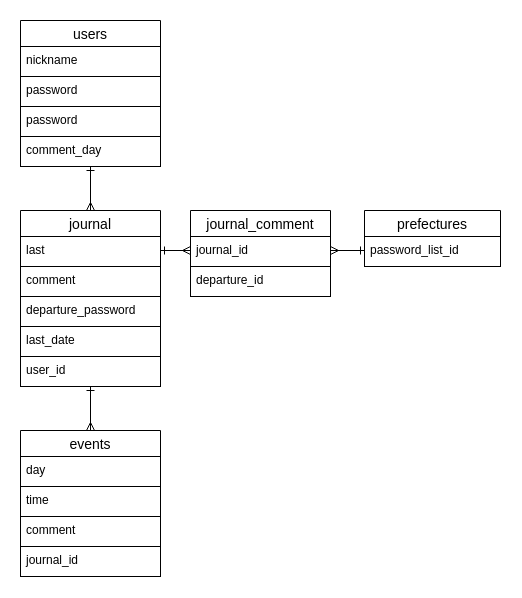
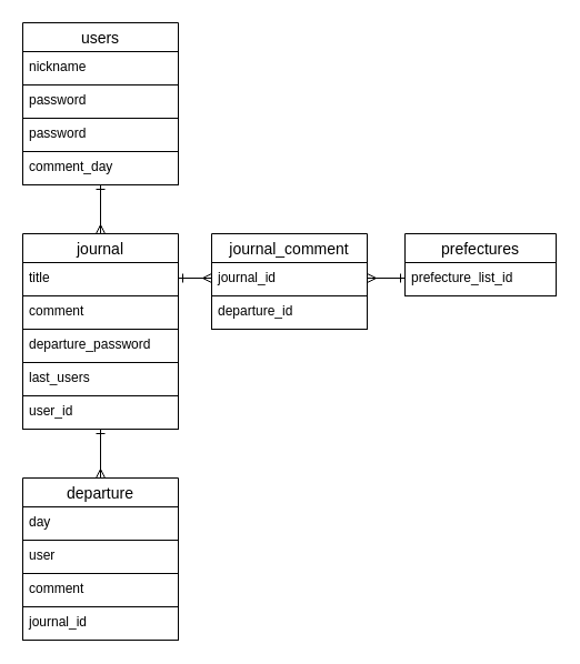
- <mxCell id="8" value="last" style="text;strokeColor=default;fillColor=none;spacingLeft=4;spacingRight=4;overflow=hidden;rotatable=0;points=[[0,0.5],[1,0.5]];portConstraint=eastwest;fontSize=12;" parent="7" vertex="1"><mxGeometry y="26" width="140" height="30" as="geometry" /></mxCell>
+ <mxCell id="8" value="title" style="text;strokeColor=default;fillColor=none;spacingLeft=4;spacingRight=4;overflow=hidden;rotatable=0;points=[[0,0.5],[1,0.5]];portConstraint=eastwest;fontSize=12;" parent="7" vertex="1"><mxGeometry y="26" width="140" height="30" as="geometry" /></mxCell>
- <mxCell id="14" value="password_list_id" style="text;strokeColor=default;fillColor=none;spacingLeft=4;spacingRight=4;overflow=hidden;rotatable=0;points=[[0,0.5],[1,0.5]];portConstraint=eastwest;fontSize=12;" parent="13" vertex="1"><mxGeometry y="26" width="136" height="30" as="geometry" /></mxCell>
+ <mxCell id="14" value="prefecture_list_id" style="text;strokeColor=default;fillColor=none;spacingLeft=4;spacingRight=4;overflow=hidden;rotatable=0;points=[[0,0.5],[1,0.5]];portConstraint=eastwest;fontSize=12;" parent="13" vertex="1"><mxGeometry y="26" width="136" height="30" as="geometry" /></mxCell>
- <mxCell id="11" value="last_date" style="text;strokeColor=default;fillColor=none;spacingLeft=4;spacingRight=4;overflow=hidden;rotatable=0;points=[[0,0.5],[1,0.5]];portConstraint=eastwest;fontSize=12;perimeterSpacing=1;" parent="7" vertex="1"><mxGeometry y="116" width="140" height="30" as="geometry" /></mxCell>
+ <mxCell id="11" value="last_users" style="text;strokeColor=default;fillColor=none;spacingLeft=4;spacingRight=4;overflow=hidden;rotatable=0;points=[[0,0.5],[1,0.5]];portConstraint=eastwest;fontSize=12;perimeterSpacing=1;" parent="7" vertex="1"><mxGeometry y="116" width="140" height="30" as="geometry" /></mxCell>
- <mxCell id="18" value="events" style="swimlane;fontStyle=0;childLayout=stackLayout;horizontal=1;startSize=26;horizontalStack=0;resizeParent=1;resizeParentMax=0;resizeLast=0;collapsible=1;marginBottom=0;align=center;fontSize=14;" parent="1" vertex="1"><mxGeometry x="20" y="430" width="140" height="146" as="geometry" /></mxCell>
+ <mxCell id="18" value="departure" style="swimlane;fontStyle=0;childLayout=stackLayout;horizontal=1;startSize=26;horizontalStack=0;resizeParent=1;resizeParentMax=0;resizeLast=0;collapsible=1;marginBottom=0;align=center;fontSize=14;" parent="1" vertex="1"><mxGeometry x="20" y="430" width="140" height="146" as="geometry" /></mxCell>
- <mxCell id="20" value="time" style="text;strokeColor=default;fillColor=none;spacingLeft=4;spacingRight=4;overflow=hidden;rotatable=0;points=[[0,0.5],[1,0.5]];portConstraint=eastwest;fontSize=12;perimeterSpacing=1;" parent="18" vertex="1"><mxGeometry y="56" width="140" height="30" as="geometry" /></mxCell>
+ <mxCell id="20" value="user" style="text;strokeColor=default;fillColor=none;spacingLeft=4;spacingRight=4;overflow=hidden;rotatable=0;points=[[0,0.5],[1,0.5]];portConstraint=eastwest;fontSize=12;perimeterSpacing=1;" parent="18" vertex="1"><mxGeometry y="56" width="140" height="30" as="geometry" /></mxCell>
